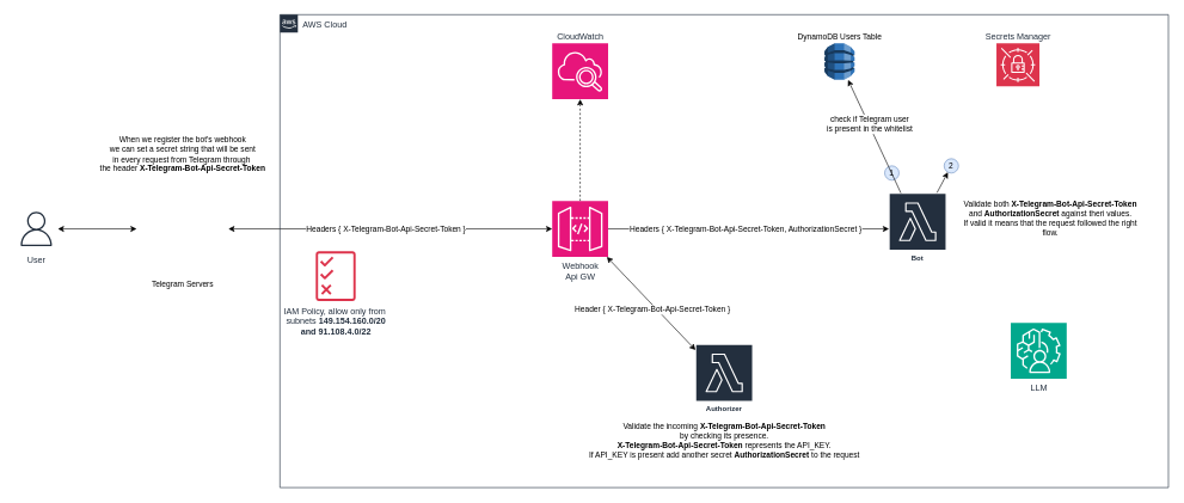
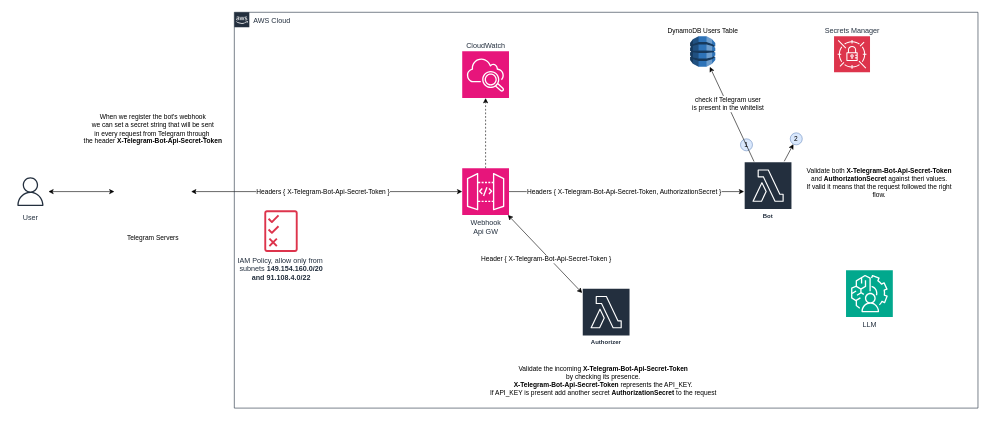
- <mxCell id="14" value="CloudWatch" style="sketch=0;points=[[0,0,0],[0.25,0,0],[0.5,0,0],[0.75,0,0],[1,0,0],[0,1,0],[0.25,1,0],[0.5,1,0],[0.75,1,0],[1,1,0],[0,0.25,0],[0,0.5,0],[0,0.75,0],[1,0.25,0],[1,0.5,0],[1,0.75,0]];points=[[0,0,0],[0.25,0,0],[0.5,0,0],[0.75,0,0],[1,0,0],[0,1,0],[0.25,1,0],[0.5,1,0],[0.75,1,0],[1,1,0],[0,0.25,0],[0,0.5,0],[0,0.75,0],[1,0.25,0],[1,0.5,0],[1,0.75,0]];outlineConnect=0;fontColor=#232F3E;fillColor=#E7157B;strokeColor=#ffffff;dashed=0;verticalLabelPosition=top;verticalAlign=bottom;align=center;html=1;fontSize=12;fontStyle=0;aspect=fixed;shape=mxgraph.aws4.resourceIcon;resIcon=mxgraph.aws4.cloudwatch_2;fontFamily=Helvetica;labelBackgroundColor=default;labelPosition=center;" vertex="1" parent="1"><mxGeometry x="770" y="60" width="78" height="78" as="geometry" /></mxCell>
+ <mxCell id="14" value="CloudWatch" style="sketch=0;points=[[0,0,0],[0.25,0,0],[0.5,0,0],[0.75,0,0],[1,0,0],[0,1,0],[0.25,1,0],[0.5,1,0],[0.75,1,0],[1,1,0],[0,0.25,0],[0,0.5,0],[0,0.75,0],[1,0.25,0],[1,0.5,0],[1,0.75,0]];points=[[0,0,0],[0.25,0,0],[0.5,0,0],[0.75,0,0],[1,0,0],[0,1,0],[0.25,1,0],[0.5,1,0],[0.75,1,0],[1,1,0],[0,0.25,0],[0,0.5,0],[0,0.75,0],[1,0.25,0],[1,0.5,0],[1,0.75,0]];outlineConnect=0;fontColor=#232F3E;fillColor=#E7157B;strokeColor=#ffffff;dashed=0;verticalLabelPosition=top;verticalAlign=bottom;align=center;html=1;fontSize=12;fontStyle=0;aspect=fixed;shape=mxgraph.aws4.resourceIcon;resIcon=mxgraph.aws4.cloudwatch_2;fontFamily=Helvetica;labelBackgroundColor=default;labelPosition=center;" vertex="1" parent="1"><mxGeometry x="770" y="85" width="78" height="78" as="geometry" /></mxCell>
- <mxCell id="16" value="Validate the incoming &lt;b&gt;X-Telegram-Bot-Api-Secret-Token&lt;/b&gt;&lt;br&gt;by checking its presence.&lt;br&gt;&lt;b&gt;X-Telegram-Bot-Api-Secret-Token &lt;/b&gt;represents the API_KEY.&lt;div&gt;If API_KEY is present add another secret &lt;b&gt;AuthorizationSecret&lt;/b&gt;&amp;nbsp;to the request&lt;/div&gt;" style="text;html=1;align=center;verticalAlign=middle;resizable=0;points=[];autosize=1;strokeColor=none;fillColor=none;fontFamily=Helvetica;fontSize=11;fontColor=default;labelBackgroundColor=default;" vertex="1" parent="1"><mxGeometry x="810" y="580" width="400" height="70" as="geometry" /></mxCell>
+ <mxCell id="16" value="Validate the incoming &lt;b&gt;X-Telegram-Bot-Api-Secret-Token&lt;/b&gt;&lt;br&gt;by checking its presence.&lt;br&gt;&lt;b&gt;X-Telegram-Bot-Api-Secret-Token &lt;/b&gt;represents the API_KEY.&lt;div&gt;If API_KEY is present add another secret &lt;b&gt;AuthorizationSecret&lt;/b&gt;&amp;nbsp;to the request&lt;/div&gt;" style="text;html=1;align=center;verticalAlign=middle;resizable=0;points=[];autosize=1;strokeColor=none;fillColor=none;fontFamily=Helvetica;fontSize=11;fontColor=default;labelBackgroundColor=default;" vertex="1" parent="1"><mxGeometry x="805" y="600" width="400" height="70" as="geometry" /></mxCell>
